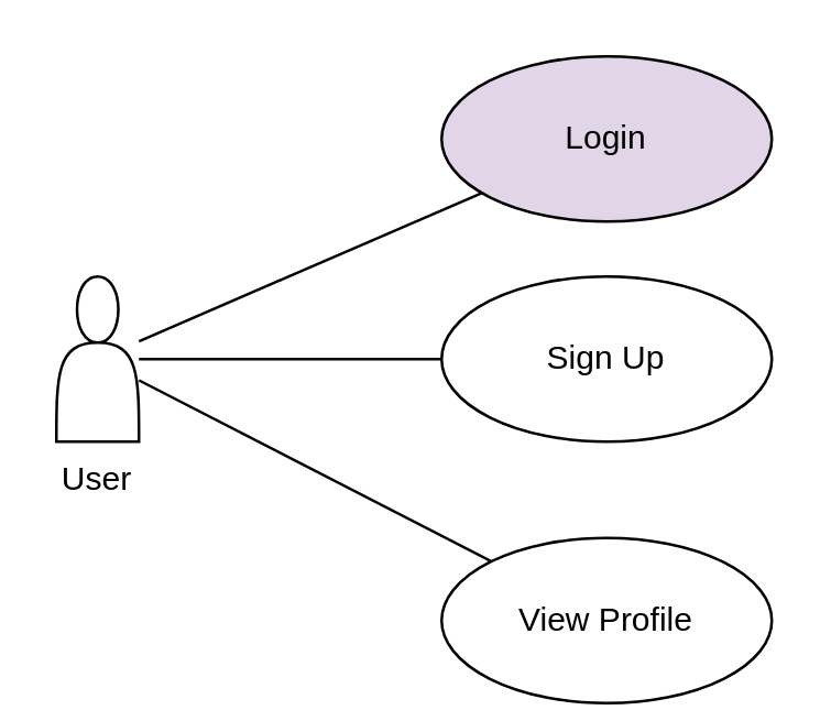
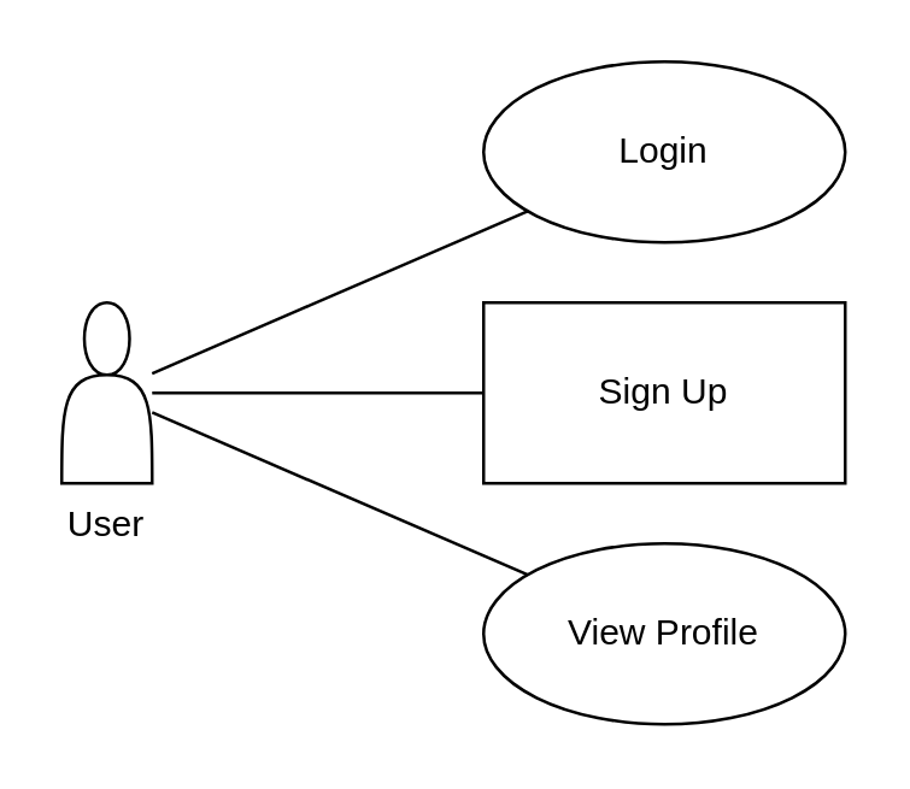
- <mxCell id="3" value="Login" style="ellipse;whiteSpace=wrap;aspect=fixed;fillColor=#e1d5e7;" vertex="1" parent="1"><mxGeometry x="160" y="20" width="120" height="60" as="geometry" /></mxCell>
+ <mxCell id="3" value="Login" style="ellipse;whiteSpace=wrap;aspect=fixed;" vertex="1" parent="1"><mxGeometry x="160" y="20" width="120" height="60" as="geometry" /></mxCell>
- <mxCell id="4" value="Sign Up" style="ellipse;whiteSpace=wrap;aspect=fixed;" vertex="1" parent="1"><mxGeometry x="160" y="100" width="120" height="60" as="geometry" /></mxCell>
+ <mxCell id="4" value="Sign Up" style="whiteSpace=wrap;aspect=fixed;rounded=0;" vertex="1" parent="1"><mxGeometry x="160" y="100" width="120" height="60" as="geometry" /></mxCell>
- <mxCell id="5" value="View Profile" style="ellipse;whiteSpace=wrap;aspect=fixed;" vertex="1" parent="1"><mxGeometry x="160" y="195" width="120" height="60" as="geometry" /></mxCell>
+ <mxCell id="5" value="View Profile" style="ellipse;whiteSpace=wrap;aspect=fixed;" vertex="1" parent="1"><mxGeometry x="160" y="180" width="120" height="60" as="geometry" /></mxCell>
